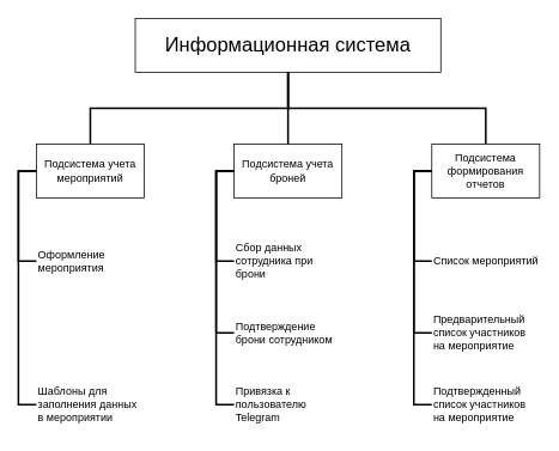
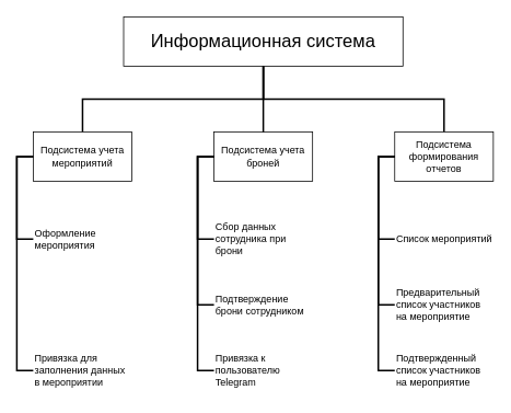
- <mxCell id="15" value="Шаблоны для заполнения данных в мероприятии" style="whiteSpace=wrap;rounded=0;strokeColor=none;shadow=0;fontStyle=0;labelBackgroundColor=none;align=left;fillColor=none;" vertex="1" parent="1"><mxGeometry x="40" y="420" width="120" height="60" as="geometry" /></mxCell>
+ <mxCell id="15" value="Привязка для заполнения данных в мероприятии" style="whiteSpace=wrap;rounded=0;strokeColor=none;shadow=0;fontStyle=0;labelBackgroundColor=none;align=left;fillColor=none;" vertex="1" parent="1"><mxGeometry x="40" y="420" width="120" height="60" as="geometry" /></mxCell>
